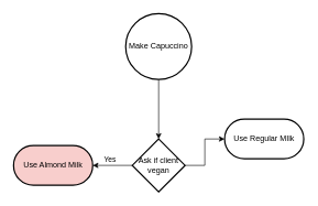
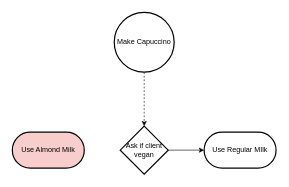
- <mxCell id="2" value="" style="edgeStyle=orthogonalEdgeStyle;rounded=0;orthogonalLoop=1;jettySize=auto;html=1;" edge="1" parent="1" source="3" target="7"><mxGeometry relative="1" as="geometry" /></mxCell>
+ <mxCell id="2" value="" style="edgeStyle=orthogonalEdgeStyle;rounded=0;orthogonalLoop=1;jettySize=auto;html=1;dashed=1;" edge="1" parent="1" source="3" target="7"><mxGeometry relative="1" as="geometry" /></mxCell>
- <mxCell id="9" value="Use Regular MIlk" style="rounded=1;whiteSpace=wrap;html=1;strokeWidth=2;arcSize=50;" vertex="1" parent="1"><mxGeometry x="340" y="180" width="120" height="60" as="geometry" /></mxCell>
+ <mxCell id="9" value="Use Regular MIlk" style="rounded=1;whiteSpace=wrap;html=1;strokeWidth=2;arcSize=50;" vertex="1" parent="1"><mxGeometry x="340" y="220" width="120" height="60" as="geometry" /></mxCell>
- <mxCell id="4" value="" style="edgeStyle=orthogonalEdgeStyle;rounded=0;orthogonalLoop=1;jettySize=auto;html=1;" edge="1" parent="1" source="7" target="8"><mxGeometry relative="1" as="geometry" /></mxCell>
- <mxCell id="5" value="Yes" style="edgeLabel;html=1;align=center;verticalAlign=middle;resizable=0;points=[];" vertex="1" connectable="0" parent="4"><mxGeometry x="0.167" relative="1" as="geometry"><mxPoint y="-10" as="offset" /></mxGeometry></mxCell>
